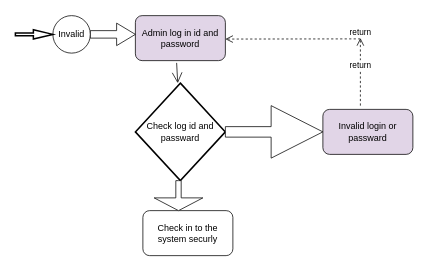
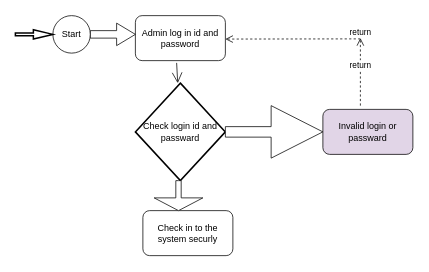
- <mxCell id="3" value="Invalid" style="ellipse;whiteSpace=wrap;html=1;aspect=fixed;" vertex="1" parent="1"><mxGeometry x="70" y="20" width="50" height="50" as="geometry" /></mxCell>
+ <mxCell id="3" value="Start" style="ellipse;whiteSpace=wrap;html=1;aspect=fixed;" vertex="1" parent="1"><mxGeometry x="70" y="20" width="50" height="50" as="geometry" /></mxCell>
- <mxCell id="2" value="Admin log in id and password" style="rounded=1;whiteSpace=wrap;html=1;fillColor=#e1d5e7;" parent="1" vertex="1"><mxGeometry x="180" y="20" width="120" height="60" as="geometry" /></mxCell>
+ <mxCell id="2" value="Admin log in id and password" style="rounded=1;whiteSpace=wrap;html=1;" parent="1" vertex="1"><mxGeometry x="180" y="20" width="120" height="60" as="geometry" /></mxCell>
- <mxCell id="6" value="Check log id and passward" style="strokeWidth=2;html=1;shape=mxgraph.flowchart.decision;whiteSpace=wrap;" vertex="1" parent="1"><mxGeometry x="180" y="110" width="120" height="130" as="geometry" /></mxCell>
+ <mxCell id="6" value="Check login id and passward" style="strokeWidth=2;html=1;shape=mxgraph.flowchart.decision;whiteSpace=wrap;" vertex="1" parent="1"><mxGeometry x="180" y="110" width="120" height="130" as="geometry" /></mxCell>
